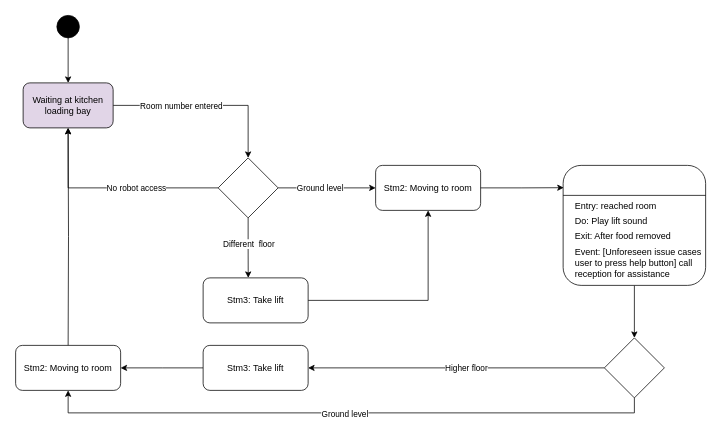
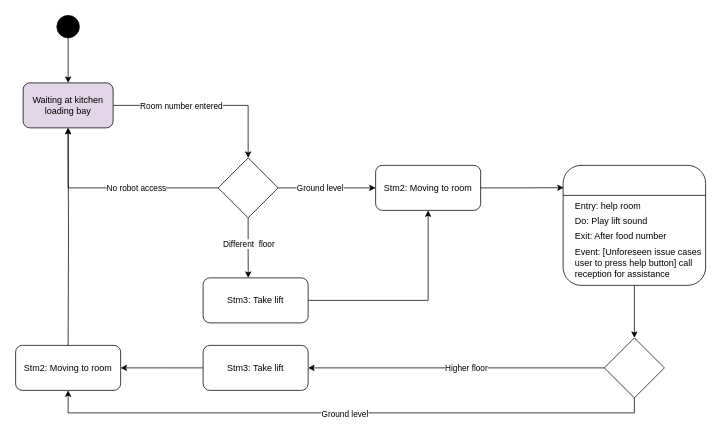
- <mxCell id="20" value="Entry: reached room" style="text;strokeColor=none;fillColor=none;align=left;verticalAlign=middle;spacingLeft=4;spacingRight=4;overflow=hidden;points=[[0,0.5],[1,0.5]];portConstraint=eastwest;rotatable=0;whiteSpace=wrap;html=1;" vertex="1" parent="1"><mxGeometry x="760" y="260" width="120" height="30" as="geometry" /></mxCell>
+ <mxCell id="20" value="Entry: help room" style="text;strokeColor=none;fillColor=none;align=left;verticalAlign=middle;spacingLeft=4;spacingRight=4;overflow=hidden;points=[[0,0.5],[1,0.5]];portConstraint=eastwest;rotatable=0;whiteSpace=wrap;html=1;" vertex="1" parent="1"><mxGeometry x="760" y="260" width="120" height="30" as="geometry" /></mxCell>
- <mxCell id="22" value="Exit: After food removed" style="text;strokeColor=none;fillColor=none;align=left;verticalAlign=middle;spacingLeft=4;spacingRight=4;overflow=hidden;points=[[0,0.5],[1,0.5]];portConstraint=eastwest;rotatable=0;whiteSpace=wrap;html=1;" vertex="1" parent="1"><mxGeometry x="760" y="300" width="140" height="30" as="geometry" /></mxCell>
+ <mxCell id="22" value="Exit: After food number" style="text;strokeColor=none;fillColor=none;align=left;verticalAlign=middle;spacingLeft=4;spacingRight=4;overflow=hidden;points=[[0,0.5],[1,0.5]];portConstraint=eastwest;rotatable=0;whiteSpace=wrap;html=1;" vertex="1" parent="1"><mxGeometry x="760" y="300" width="140" height="30" as="geometry" /></mxCell>
